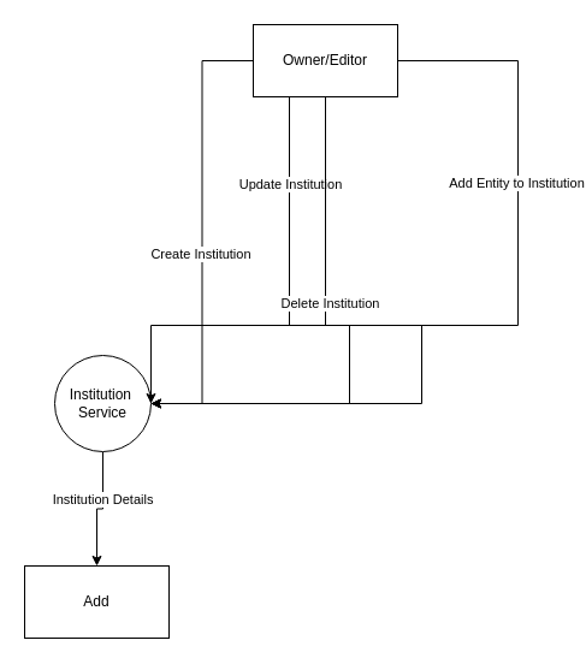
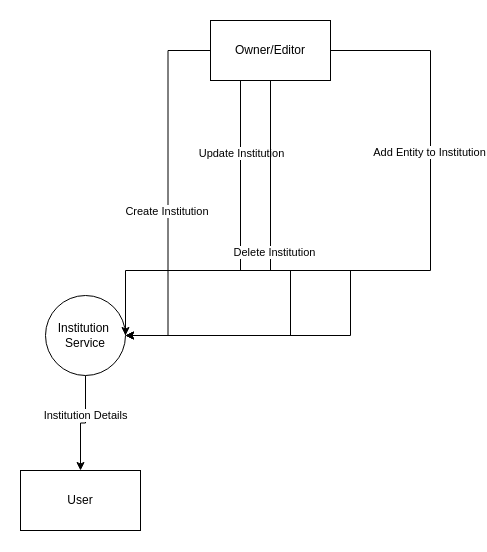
- <mxCell id="14" value="Add" style="rounded=0;whiteSpace=wrap;html=1;" vertex="1" parent="1"><mxGeometry x="20" y="470" width="120" height="60" as="geometry" /></mxCell>
+ <mxCell id="14" value="User" style="rounded=0;whiteSpace=wrap;html=1;" vertex="1" parent="1"><mxGeometry x="20" y="470" width="120" height="60" as="geometry" /></mxCell>
